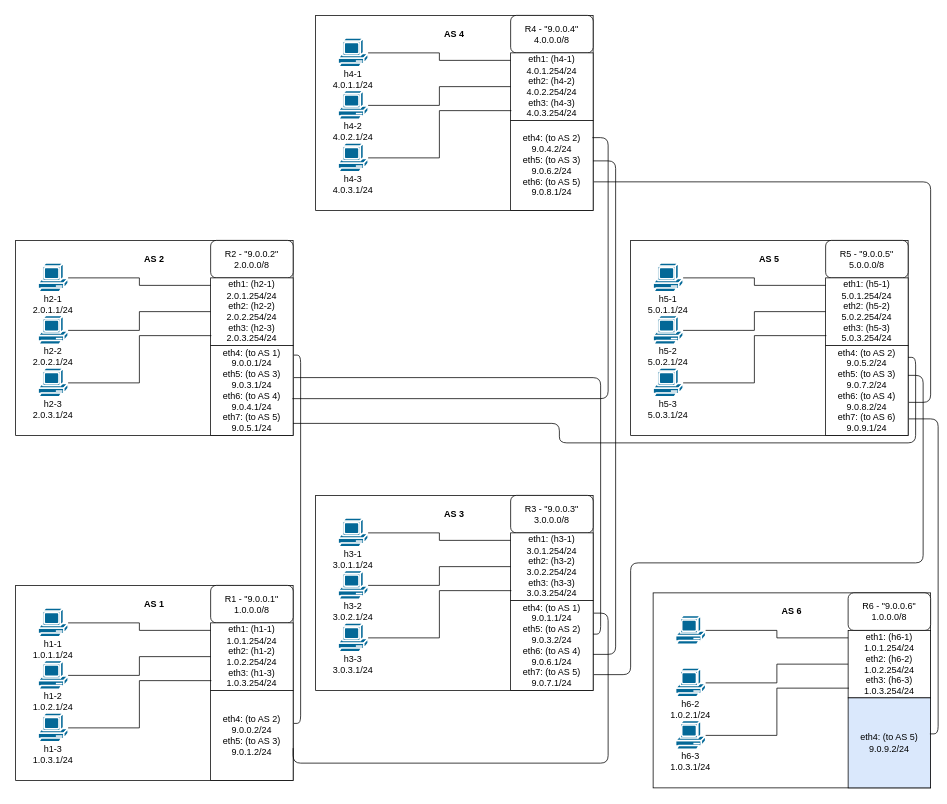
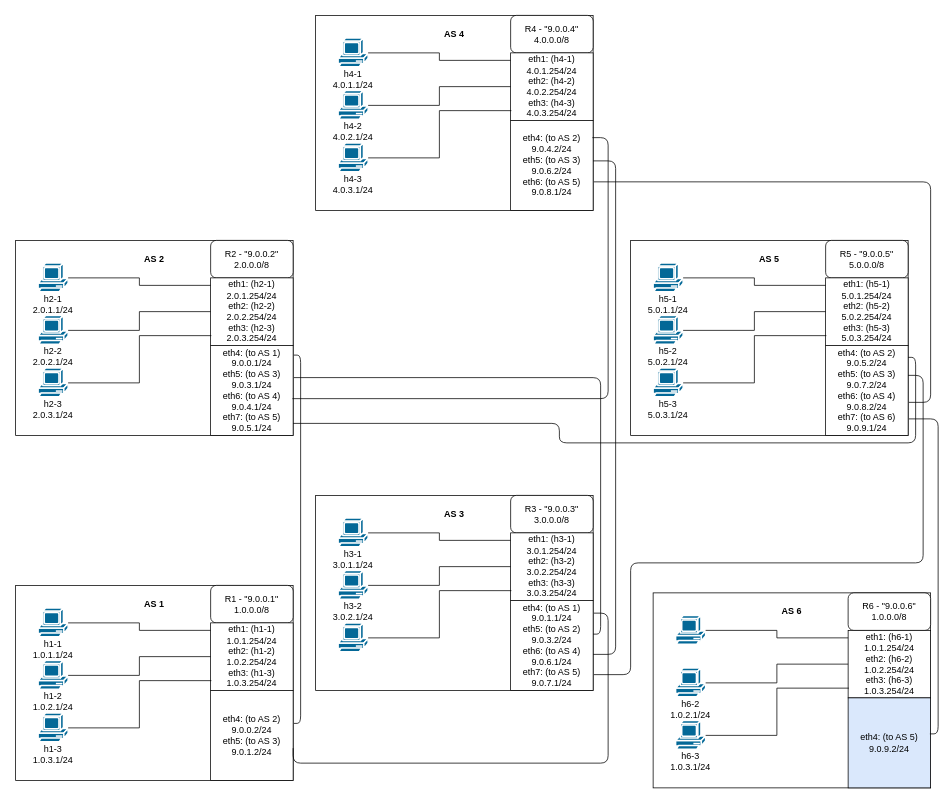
- <mxCell id="38" value="h3-3&lt;br&gt;3.0.3.1/24" style="text;html=1;strokeColor=none;fillColor=none;align=center;verticalAlign=middle;whiteSpace=wrap;rounded=0;" parent="1" vertex="1"><mxGeometry x="440" y="870" width="60" height="30" as="geometry" /></mxCell>
